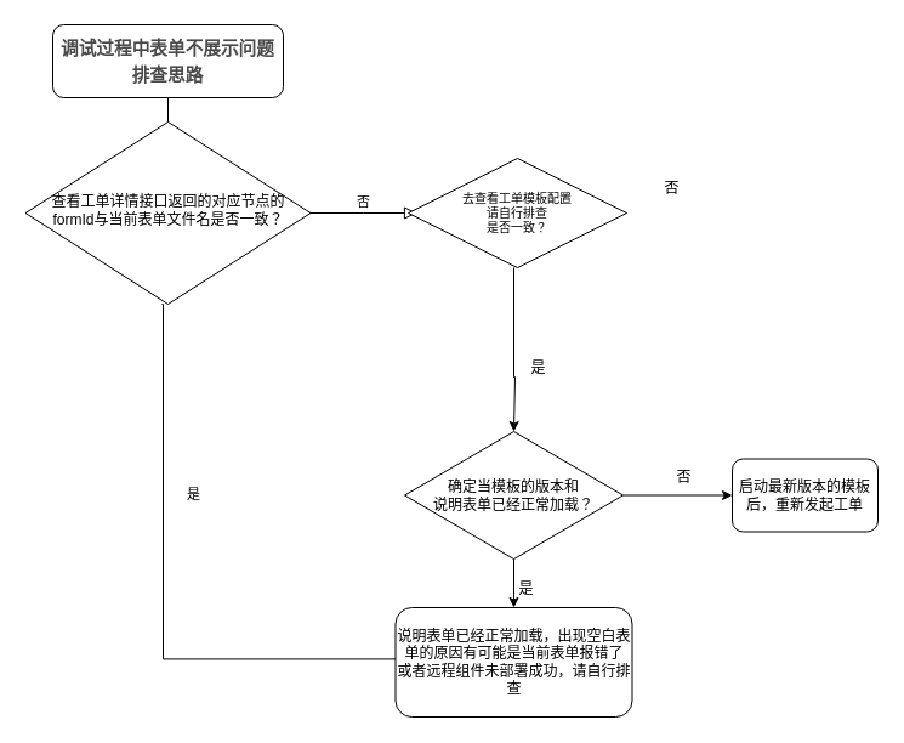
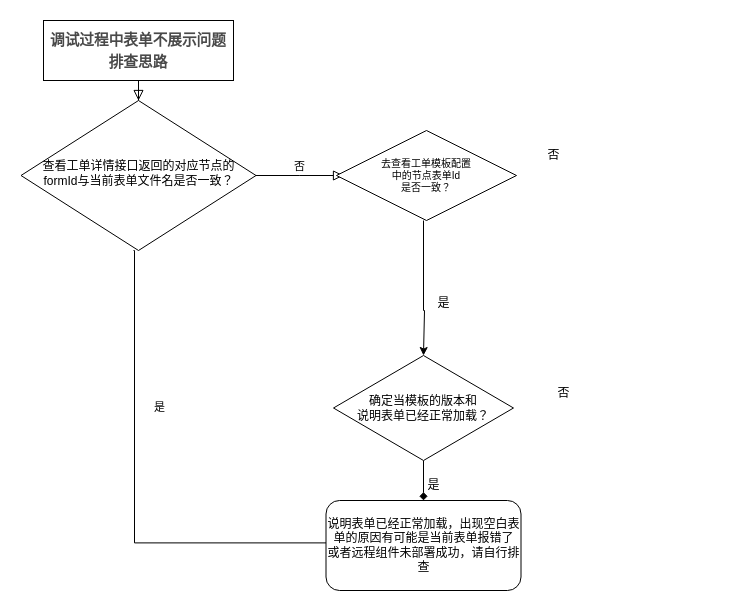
- <mxCell id="3" value="&lt;h2&gt;&lt;font color=&quot;#494949&quot;&gt;&lt;span style=&quot;font-size: 14.667px;&quot;&gt;调试过程中表单不展示问题排查思路&lt;/span&gt;&lt;/font&gt;&lt;/h2&gt;" style="rounded=1;whiteSpace=wrap;html=1;fontSize=12;glass=0;strokeWidth=1;shadow=0;" parent="1" vertex="1"><mxGeometry x="43" y="20" width="190" height="60" as="geometry" /></mxCell>
+ <mxCell id="3" value="&lt;h2&gt;&lt;font color=&quot;#494949&quot;&gt;&lt;span style=&quot;font-size: 14.667px;&quot;&gt;调试过程中表单不展示问题排查思路&lt;/span&gt;&lt;/font&gt;&lt;/h2&gt;" style="whiteSpace=wrap;html=1;fontSize=12;glass=0;strokeWidth=1;shadow=0;rounded=0;" parent="1" vertex="1"><mxGeometry x="43" y="20" width="190" height="60" as="geometry" /></mxCell>
- <mxCell id="2" value="" style="rounded=0;html=1;jettySize=auto;orthogonalLoop=1;fontSize=11;endArrow=none;endFill=0;endSize=8;strokeWidth=1;shadow=0;labelBackgroundColor=none;edgeStyle=orthogonalEdgeStyle;" parent="1" source="3" target="6" edge="1"><mxGeometry relative="1" as="geometry" /></mxCell>
+ <mxCell id="2" value="" style="rounded=0;html=1;jettySize=auto;orthogonalLoop=1;fontSize=11;endArrow=block;endFill=0;endSize=8;strokeWidth=1;shadow=0;labelBackgroundColor=none;edgeStyle=orthogonalEdgeStyle;" parent="1" source="3" target="6" edge="1"><mxGeometry relative="1" as="geometry" /></mxCell>
- <mxCell id="8" value="&lt;h5&gt;&lt;font size=&quot;1&quot;&gt;&lt;span style=&quot;font-weight: normal;&quot;&gt;去查看工单模板配置&lt;br&gt;请自行排查&lt;br&gt;是否一致？&lt;/span&gt;&lt;/font&gt;&lt;/h5&gt;" style="rhombus;whiteSpace=wrap;html=1;align=center;direction=west;" parent="1" vertex="1"><mxGeometry x="336" y="130" width="180" height="90" as="geometry" /></mxCell>
+ <mxCell id="8" value="&lt;h5&gt;&lt;font size=&quot;1&quot;&gt;&lt;span style=&quot;font-weight: normal;&quot;&gt;去查看工单模板配置&lt;br&gt;中的节点表单Id&lt;br&gt;是否一致？&lt;/span&gt;&lt;/font&gt;&lt;/h5&gt;" style="rhombus;whiteSpace=wrap;html=1;align=center;direction=west;" parent="1" vertex="1"><mxGeometry x="336" y="130" width="180" height="90" as="geometry" /></mxCell>
- <mxCell id="12" value="" style="edgeStyle=orthogonalEdgeStyle;rounded=0;orthogonalLoop=1;jettySize=auto;html=1;" parent="1" source="14" target="16" edge="1"><mxGeometry relative="1" as="geometry" /></mxCell>
- <mxCell id="16" value="启动最新版本的模板后，重新发起工单" style="rounded=1;whiteSpace=wrap;html=1;" parent="1" vertex="1"><mxGeometry x="603" y="377.5" width="120" height="60" as="geometry" /></mxCell>
- <mxCell id="13" value="" style="edgeStyle=orthogonalEdgeStyle;rounded=0;orthogonalLoop=1;jettySize=auto;html=1;" parent="1" source="14" target="17" edge="1"><mxGeometry relative="1" as="geometry" /></mxCell>
+ <mxCell id="13" value="" style="edgeStyle=orthogonalEdgeStyle;rounded=0;orthogonalLoop=1;jettySize=auto;html=1;endArrow=diamond;" parent="1" source="14" target="17" edge="1"><mxGeometry relative="1" as="geometry" /></mxCell>
